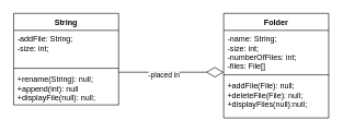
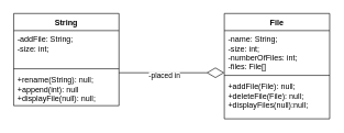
- <mxCell id="6" value="Folder" style="swimlane;fontStyle=1;align=center;verticalAlign=top;childLayout=stackLayout;horizontal=1;startSize=26;horizontalStack=0;resizeParent=1;resizeParentMax=0;resizeLast=0;collapsible=1;marginBottom=0;" vertex="1" parent="1"><mxGeometry x="340" y="20" width="160" height="160" as="geometry" /></mxCell>
+ <mxCell id="6" value="File" style="swimlane;fontStyle=1;align=center;verticalAlign=top;childLayout=stackLayout;horizontal=1;startSize=26;horizontalStack=0;resizeParent=1;resizeParentMax=0;resizeLast=0;collapsible=1;marginBottom=0;" vertex="1" parent="1"><mxGeometry x="340" y="20" width="160" height="160" as="geometry" /></mxCell>
